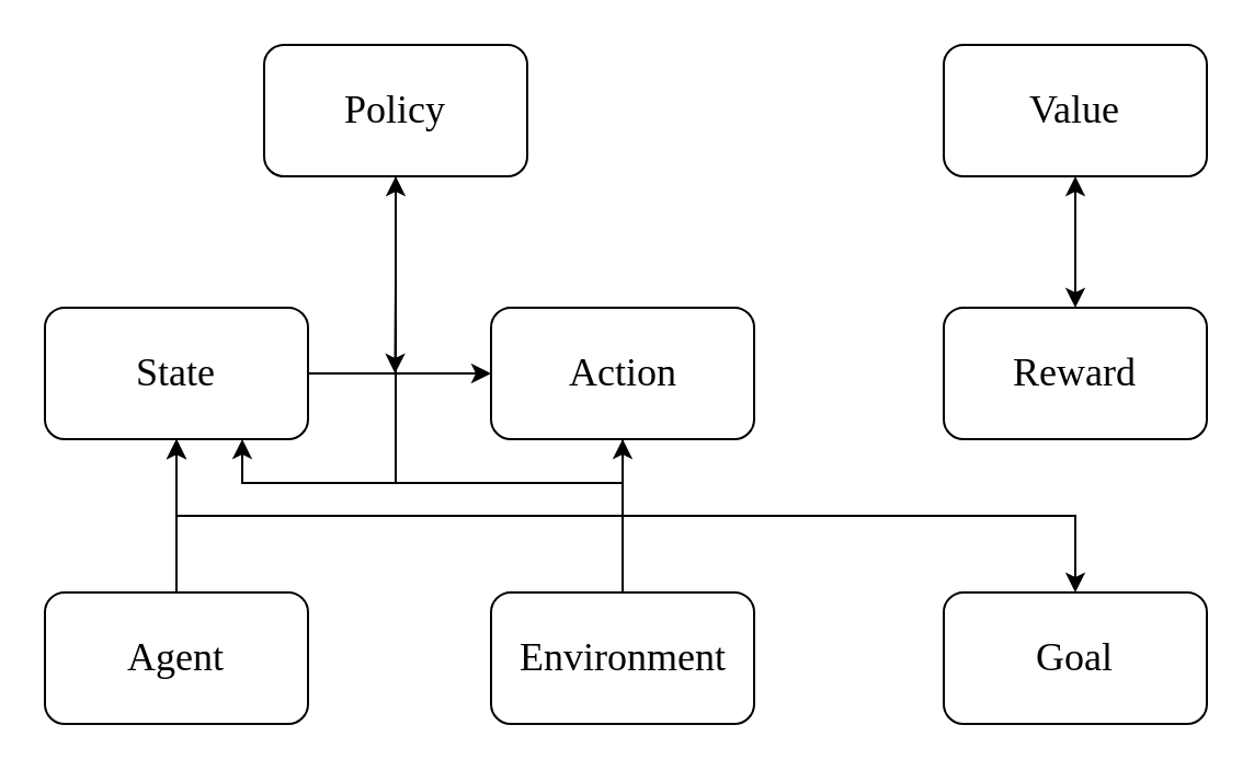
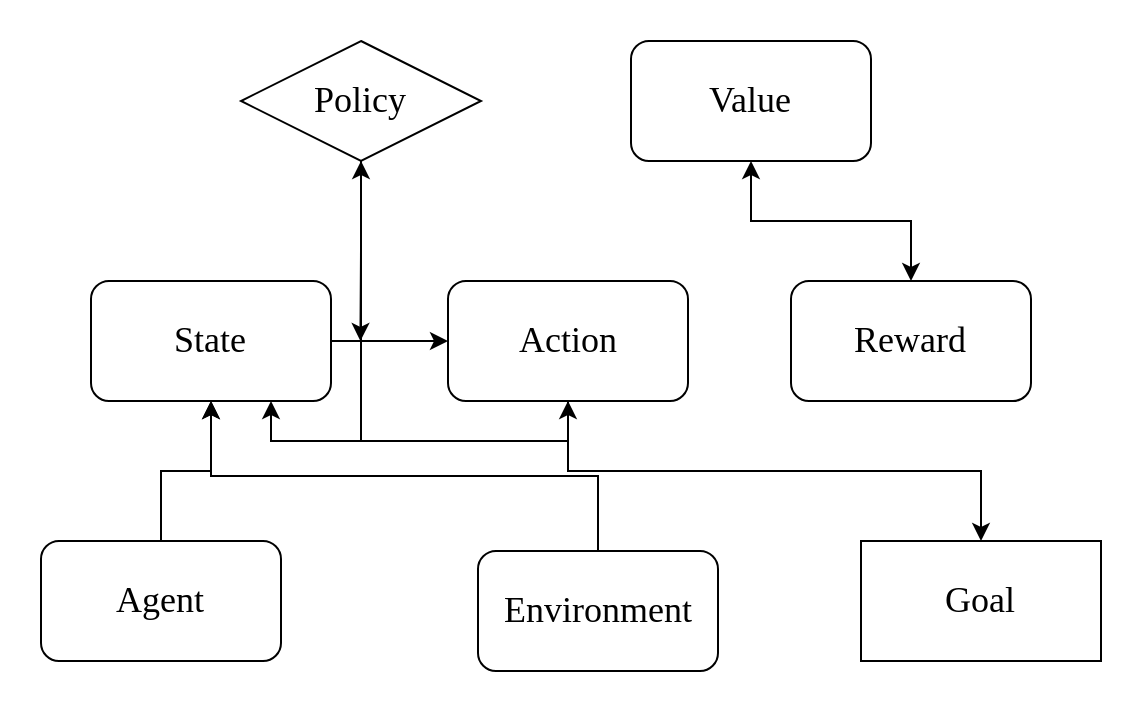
- <mxCell id="16" value="Policy" style="rounded=1;whiteSpace=wrap;html=1;fontSize=18;fontFamily=Garamond;" vertex="1" parent="1"><mxGeometry x="120" y="20" width="120" height="60" as="geometry" /></mxCell>
+ <mxCell id="16" value="Policy" style="rhombus;whiteSpace=wrap;html=1;fontSize=18;fontFamily=Garamond;" vertex="1" parent="1"><mxGeometry x="120" y="20" width="120" height="60" as="geometry" /></mxCell>
- <mxCell id="17" value="Value" style="rounded=1;whiteSpace=wrap;html=1;fontSize=18;fontFamily=Garamond;" vertex="1" parent="1"><mxGeometry x="430" y="20" width="120" height="60" as="geometry" /></mxCell>
+ <mxCell id="17" value="Value" style="rounded=1;whiteSpace=wrap;html=1;fontSize=18;fontFamily=Garamond;" vertex="1" parent="1"><mxGeometry x="315" y="20" width="120" height="60" as="geometry" /></mxCell>
- <mxCell id="3" value="State" style="rounded=1;whiteSpace=wrap;html=1;fontSize=18;fontFamily=Garamond;" vertex="1" parent="1"><mxGeometry x="20" y="140" width="120" height="60" as="geometry" /></mxCell>
+ <mxCell id="3" value="State" style="rounded=1;whiteSpace=wrap;html=1;fontSize=18;fontFamily=Garamond;" vertex="1" parent="1"><mxGeometry x="45" y="140" width="120" height="60" as="geometry" /></mxCell>
- <mxCell id="14" value="Reward" style="rounded=1;whiteSpace=wrap;html=1;fontSize=18;fontFamily=Garamond;" vertex="1" parent="1"><mxGeometry x="430" y="140" width="120" height="60" as="geometry" /></mxCell>
+ <mxCell id="14" value="Reward" style="rounded=1;whiteSpace=wrap;html=1;fontSize=18;fontFamily=Garamond;" vertex="1" parent="1"><mxGeometry x="395" y="140" width="120" height="60" as="geometry" /></mxCell>
- <mxCell id="5" value="Environment" style="rounded=1;whiteSpace=wrap;html=1;fontSize=18;fontFamily=Garamond;" vertex="1" parent="1"><mxGeometry x="223.5" y="270" width="120" height="60" as="geometry" /></mxCell>
+ <mxCell id="5" value="Environment" style="rounded=1;whiteSpace=wrap;html=1;fontSize=18;fontFamily=Garamond;" vertex="1" parent="1"><mxGeometry x="238.5" y="275" width="120" height="60" as="geometry" /></mxCell>
- <mxCell id="7" value="Goal" style="rounded=1;whiteSpace=wrap;html=1;fontSize=18;fontFamily=Garamond;" vertex="1" parent="1"><mxGeometry x="430" y="270" width="120" height="60" as="geometry" /></mxCell>
+ <mxCell id="7" value="Goal" style="whiteSpace=wrap;html=1;fontSize=18;fontFamily=Garamond;rounded=0;" vertex="1" parent="1"><mxGeometry x="430" y="270" width="120" height="60" as="geometry" /></mxCell>
